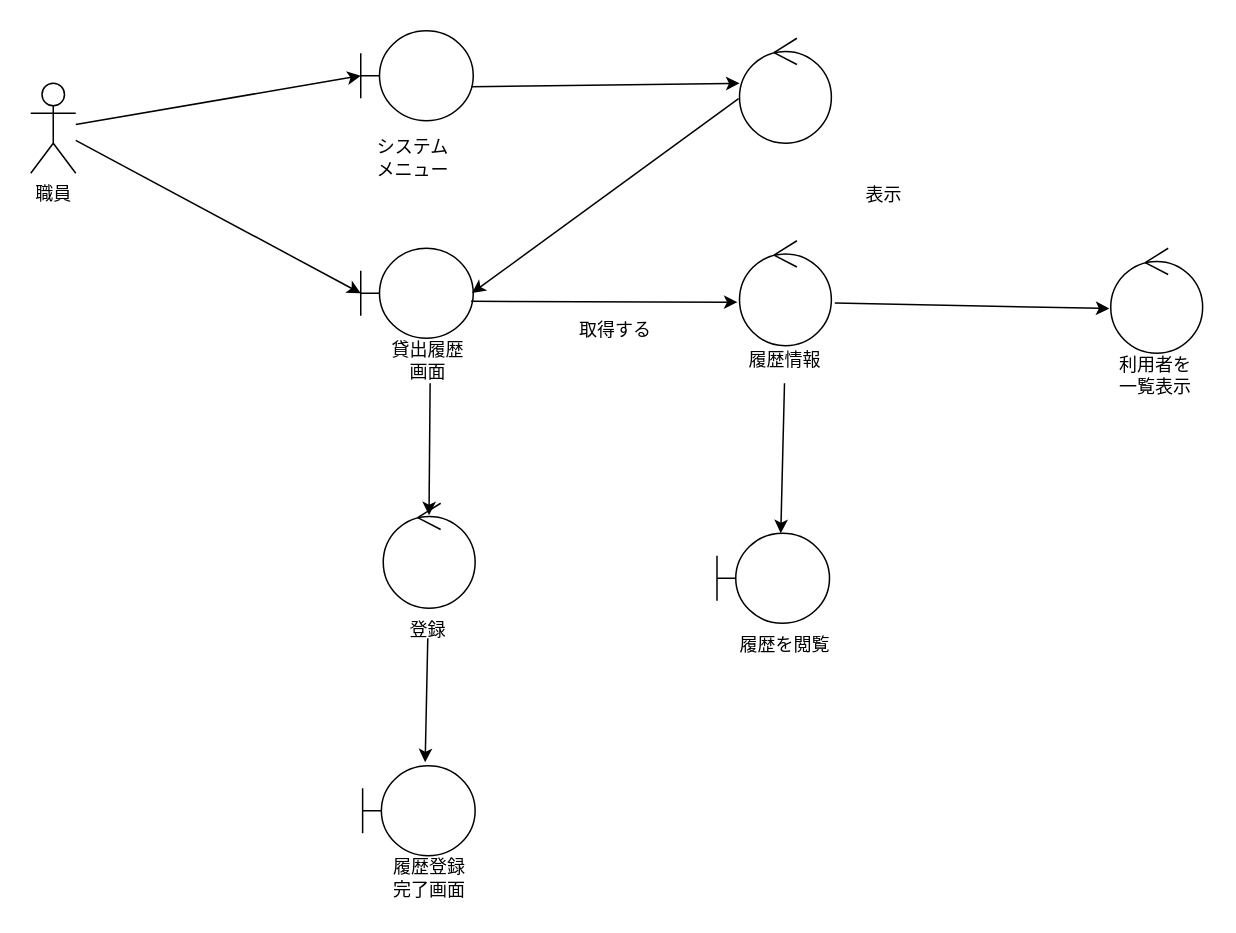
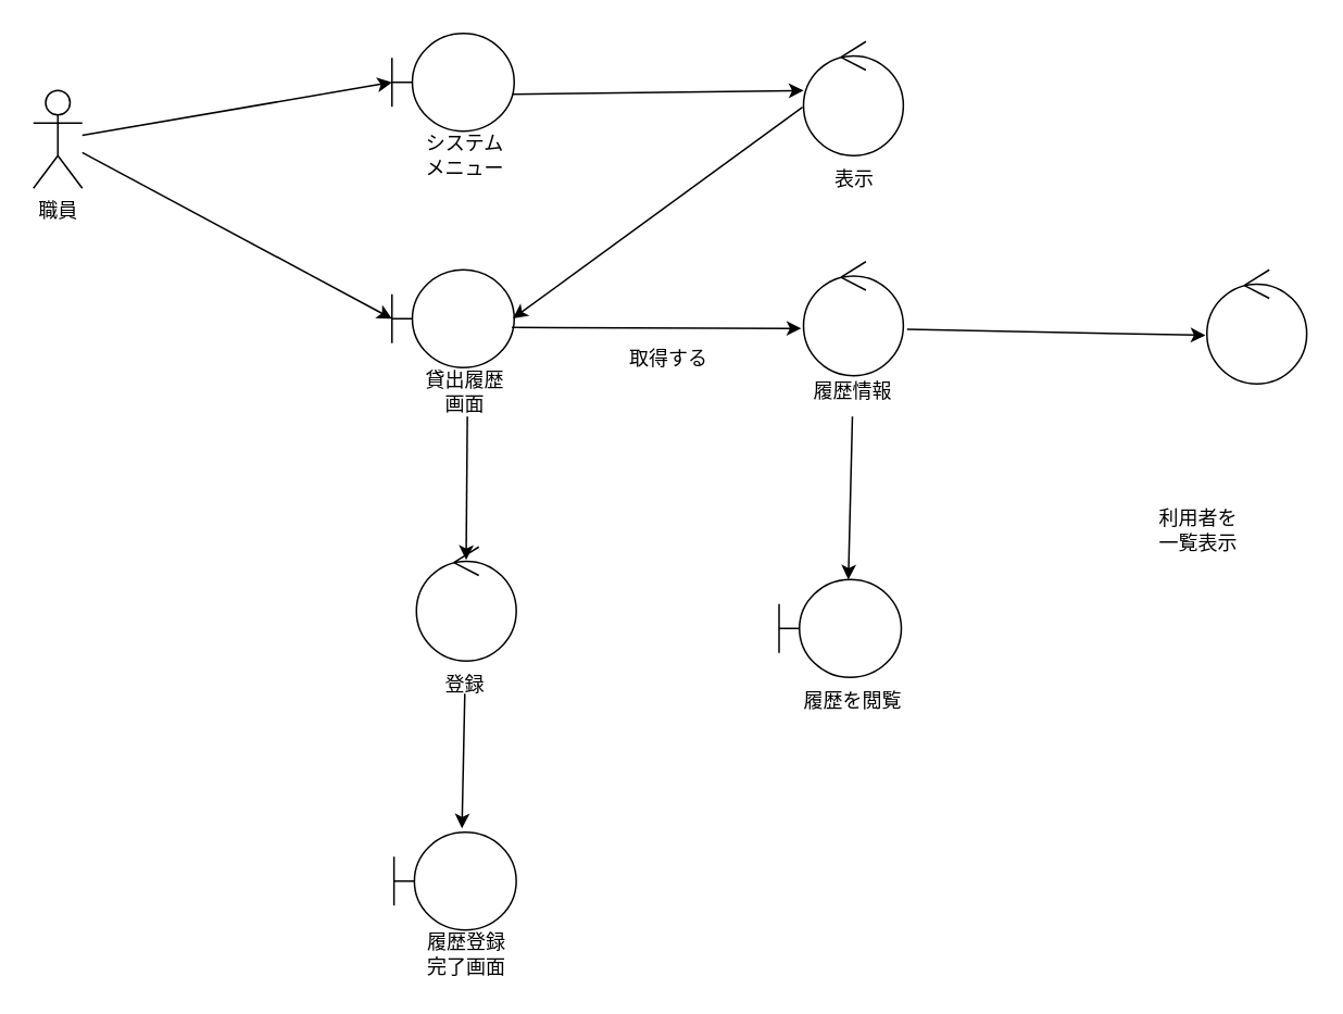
- <mxCell id="6" value="システムメニュー" style="text;html=1;align=center;verticalAlign=middle;whiteSpace=wrap;rounded=0;" vertex="1" parent="1"><mxGeometry x="245" y="90" width="60" height="30" as="geometry" /></mxCell>
+ <mxCell id="6" value="システムメニュー" style="text;html=1;align=center;verticalAlign=middle;whiteSpace=wrap;rounded=0;" vertex="1" parent="1"><mxGeometry x="255" y="80" width="60" height="30" as="geometry" /></mxCell>
- <mxCell id="10" value="表示" style="text;html=1;align=center;verticalAlign=middle;whiteSpace=wrap;rounded=0;" vertex="1" parent="1"><mxGeometry x="558.75" y="115" width="60" height="30" as="geometry" /></mxCell>
+ <mxCell id="10" value="表示" style="text;html=1;align=center;verticalAlign=middle;whiteSpace=wrap;rounded=0;" vertex="1" parent="1"><mxGeometry x="493.75" y="95" width="60" height="30" as="geometry" /></mxCell>
- <mxCell id="19" value="利用者を一覧表示" style="text;html=1;align=center;verticalAlign=middle;whiteSpace=wrap;rounded=0;" vertex="1" parent="1"><mxGeometry x="740" y="235" width="60" height="30" as="geometry" /></mxCell>
+ <mxCell id="19" value="利用者を一覧表示" style="text;html=1;align=center;verticalAlign=middle;whiteSpace=wrap;rounded=0;" vertex="1" parent="1"><mxGeometry x="705" y="310" width="60" height="30" as="geometry" /></mxCell>
